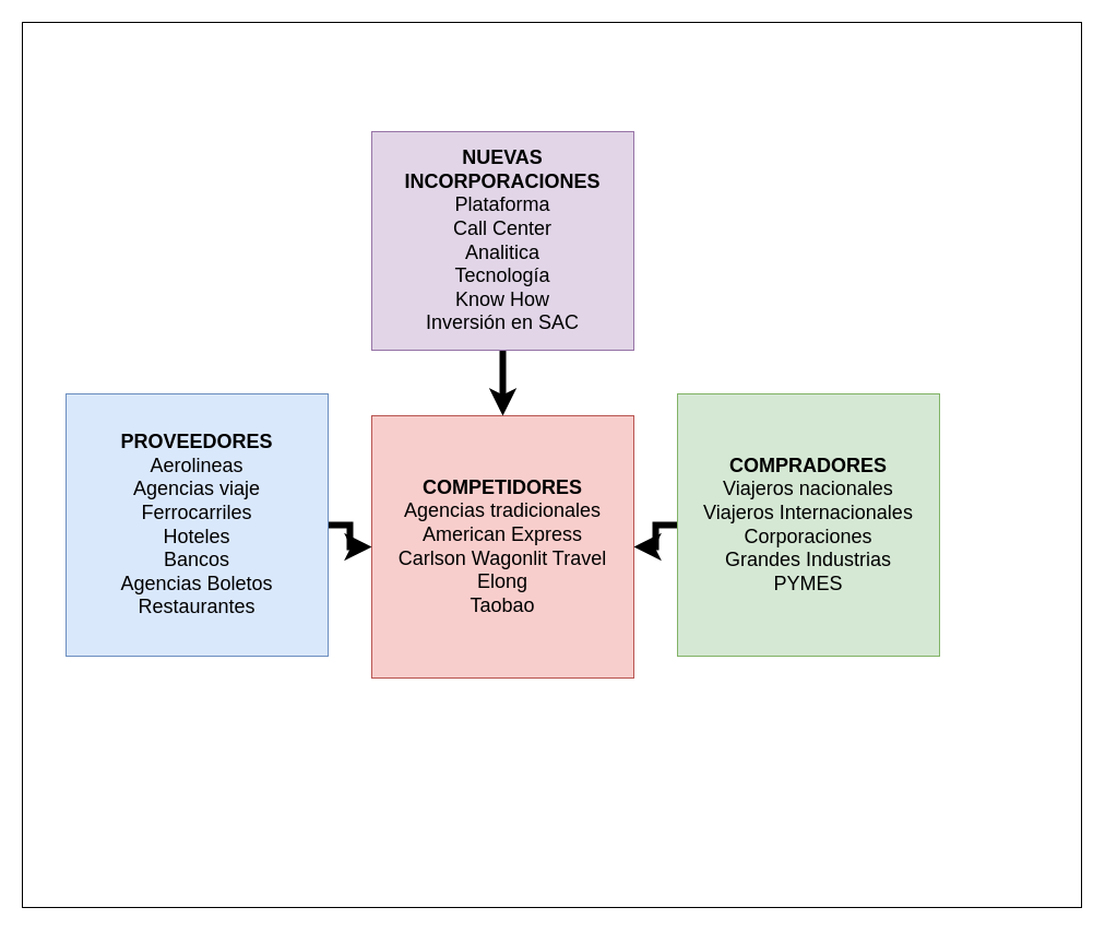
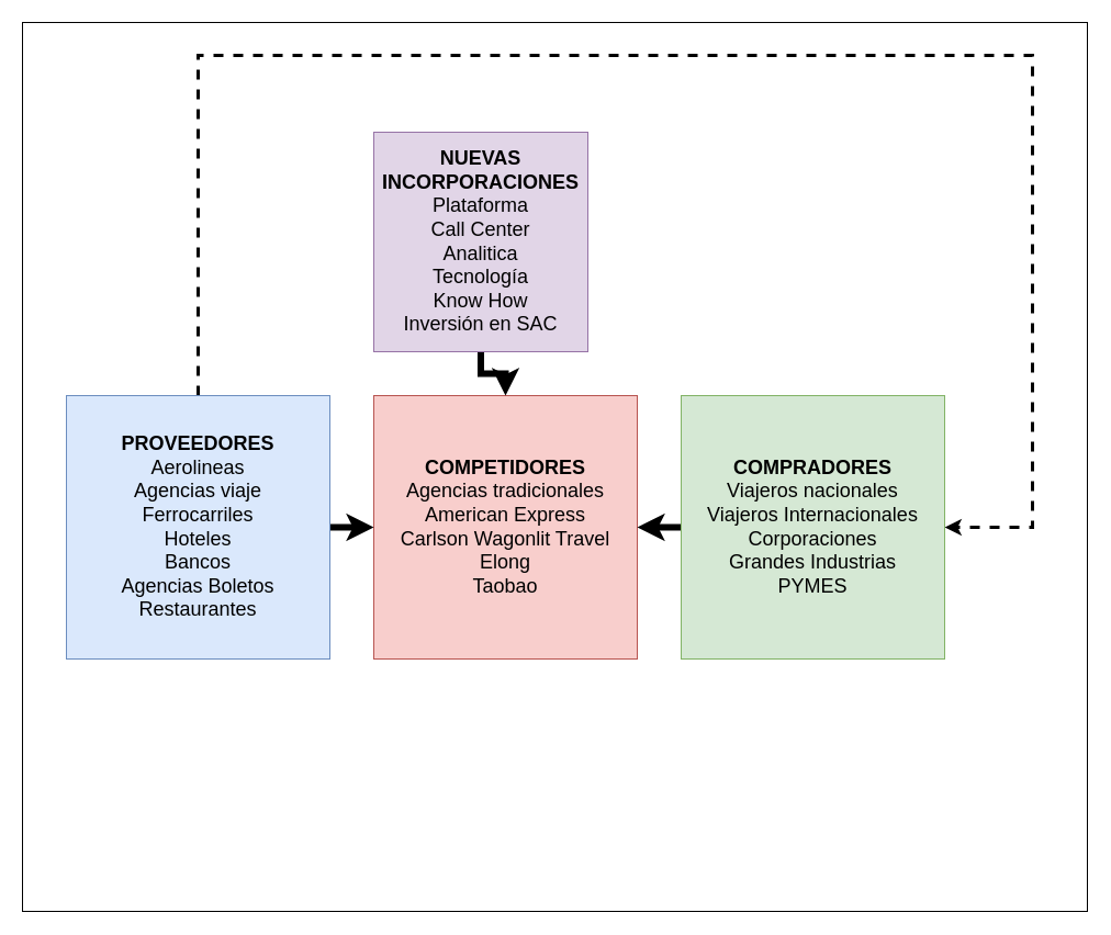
+ <mxCell id="5" style="edgeStyle=orthogonalEdgeStyle;rounded=0;orthogonalLoop=1;jettySize=auto;html=1;exitX=0.5;exitY=0;exitDx=0;exitDy=0;entryX=1;entryY=0.5;entryDx=0;entryDy=0;fontSize=18;strokeWidth=3;dashed=1;" edge="1" parent="1" source="6" target="8"><mxGeometry relative="1" as="geometry"><Array as="points"><mxPoint x="180" y="50" /><mxPoint x="940" y="50" /><mxPoint x="940" y="480" /></Array></mxGeometry></mxCell>
- <mxCell id="10" value="NUEVAS INCORPORACIONES&lt;br&gt;&lt;span style=&quot;font-weight: normal;&quot;&gt;Plataforma&lt;br&gt;Call Center&lt;br&gt;Analitica&lt;br&gt;Tecnología&lt;br&gt;Know How&lt;br&gt;Inversión en SAC&lt;br&gt;&lt;/span&gt;" style="rounded;whiteSpace=wrap;html=1;fontSize=18;fontStyle=1;fillColor=#e1d5e7;strokeColor=#9673a6;" vertex="1" parent="1"><mxGeometry x="340" y="120" width="240" height="200" as="geometry" /></mxCell>
+ <mxCell id="10" value="NUEVAS INCORPORACIONES&lt;br&gt;&lt;span style=&quot;font-weight: normal;&quot;&gt;Plataforma&lt;br&gt;Call Center&lt;br&gt;Analitica&lt;br&gt;Tecnología&lt;br&gt;Know How&lt;br&gt;Inversión en SAC&lt;br&gt;&lt;/span&gt;" style="rounded;whiteSpace=wrap;html=1;fontSize=18;fontStyle=1;fillColor=#e1d5e7;strokeColor=#9673a6;" vertex="1" parent="1"><mxGeometry x="340" y="120" width="195" height="200" as="geometry" /></mxCell>
- <mxCell id="3" value="COMPETIDORES&lt;br&gt;&lt;span style=&quot;font-weight: normal;&quot;&gt;Agencias tradicionales&lt;br&gt;American Express&lt;br&gt;Carlson Wagonlit Travel&lt;br&gt;Elong&lt;br&gt;Taobao&lt;br&gt;&lt;/span&gt;" style="rounded;whiteSpace=wrap;html=1;fontSize=18;fontStyle=1;labelPosition=center;verticalLabelPosition=middle;align=center;verticalAlign=middle;fillColor=#f8cecc;strokeColor=#b85450;" vertex="1" parent="1"><mxGeometry x="340" y="380" width="240" height="240" as="geometry" /></mxCell>
+ <mxCell id="3" value="COMPETIDORES&lt;br&gt;&lt;span style=&quot;font-weight: normal;&quot;&gt;Agencias tradicionales&lt;br&gt;American Express&lt;br&gt;Carlson Wagonlit Travel&lt;br&gt;Elong&lt;br&gt;Taobao&lt;br&gt;&lt;/span&gt;" style="rounded;whiteSpace=wrap;html=1;fontSize=18;fontStyle=1;labelPosition=center;verticalLabelPosition=middle;align=center;verticalAlign=middle;fillColor=#f8cecc;strokeColor=#b85450;" vertex="1" parent="1"><mxGeometry x="340" y="360" width="240" height="240" as="geometry" /></mxCell>
